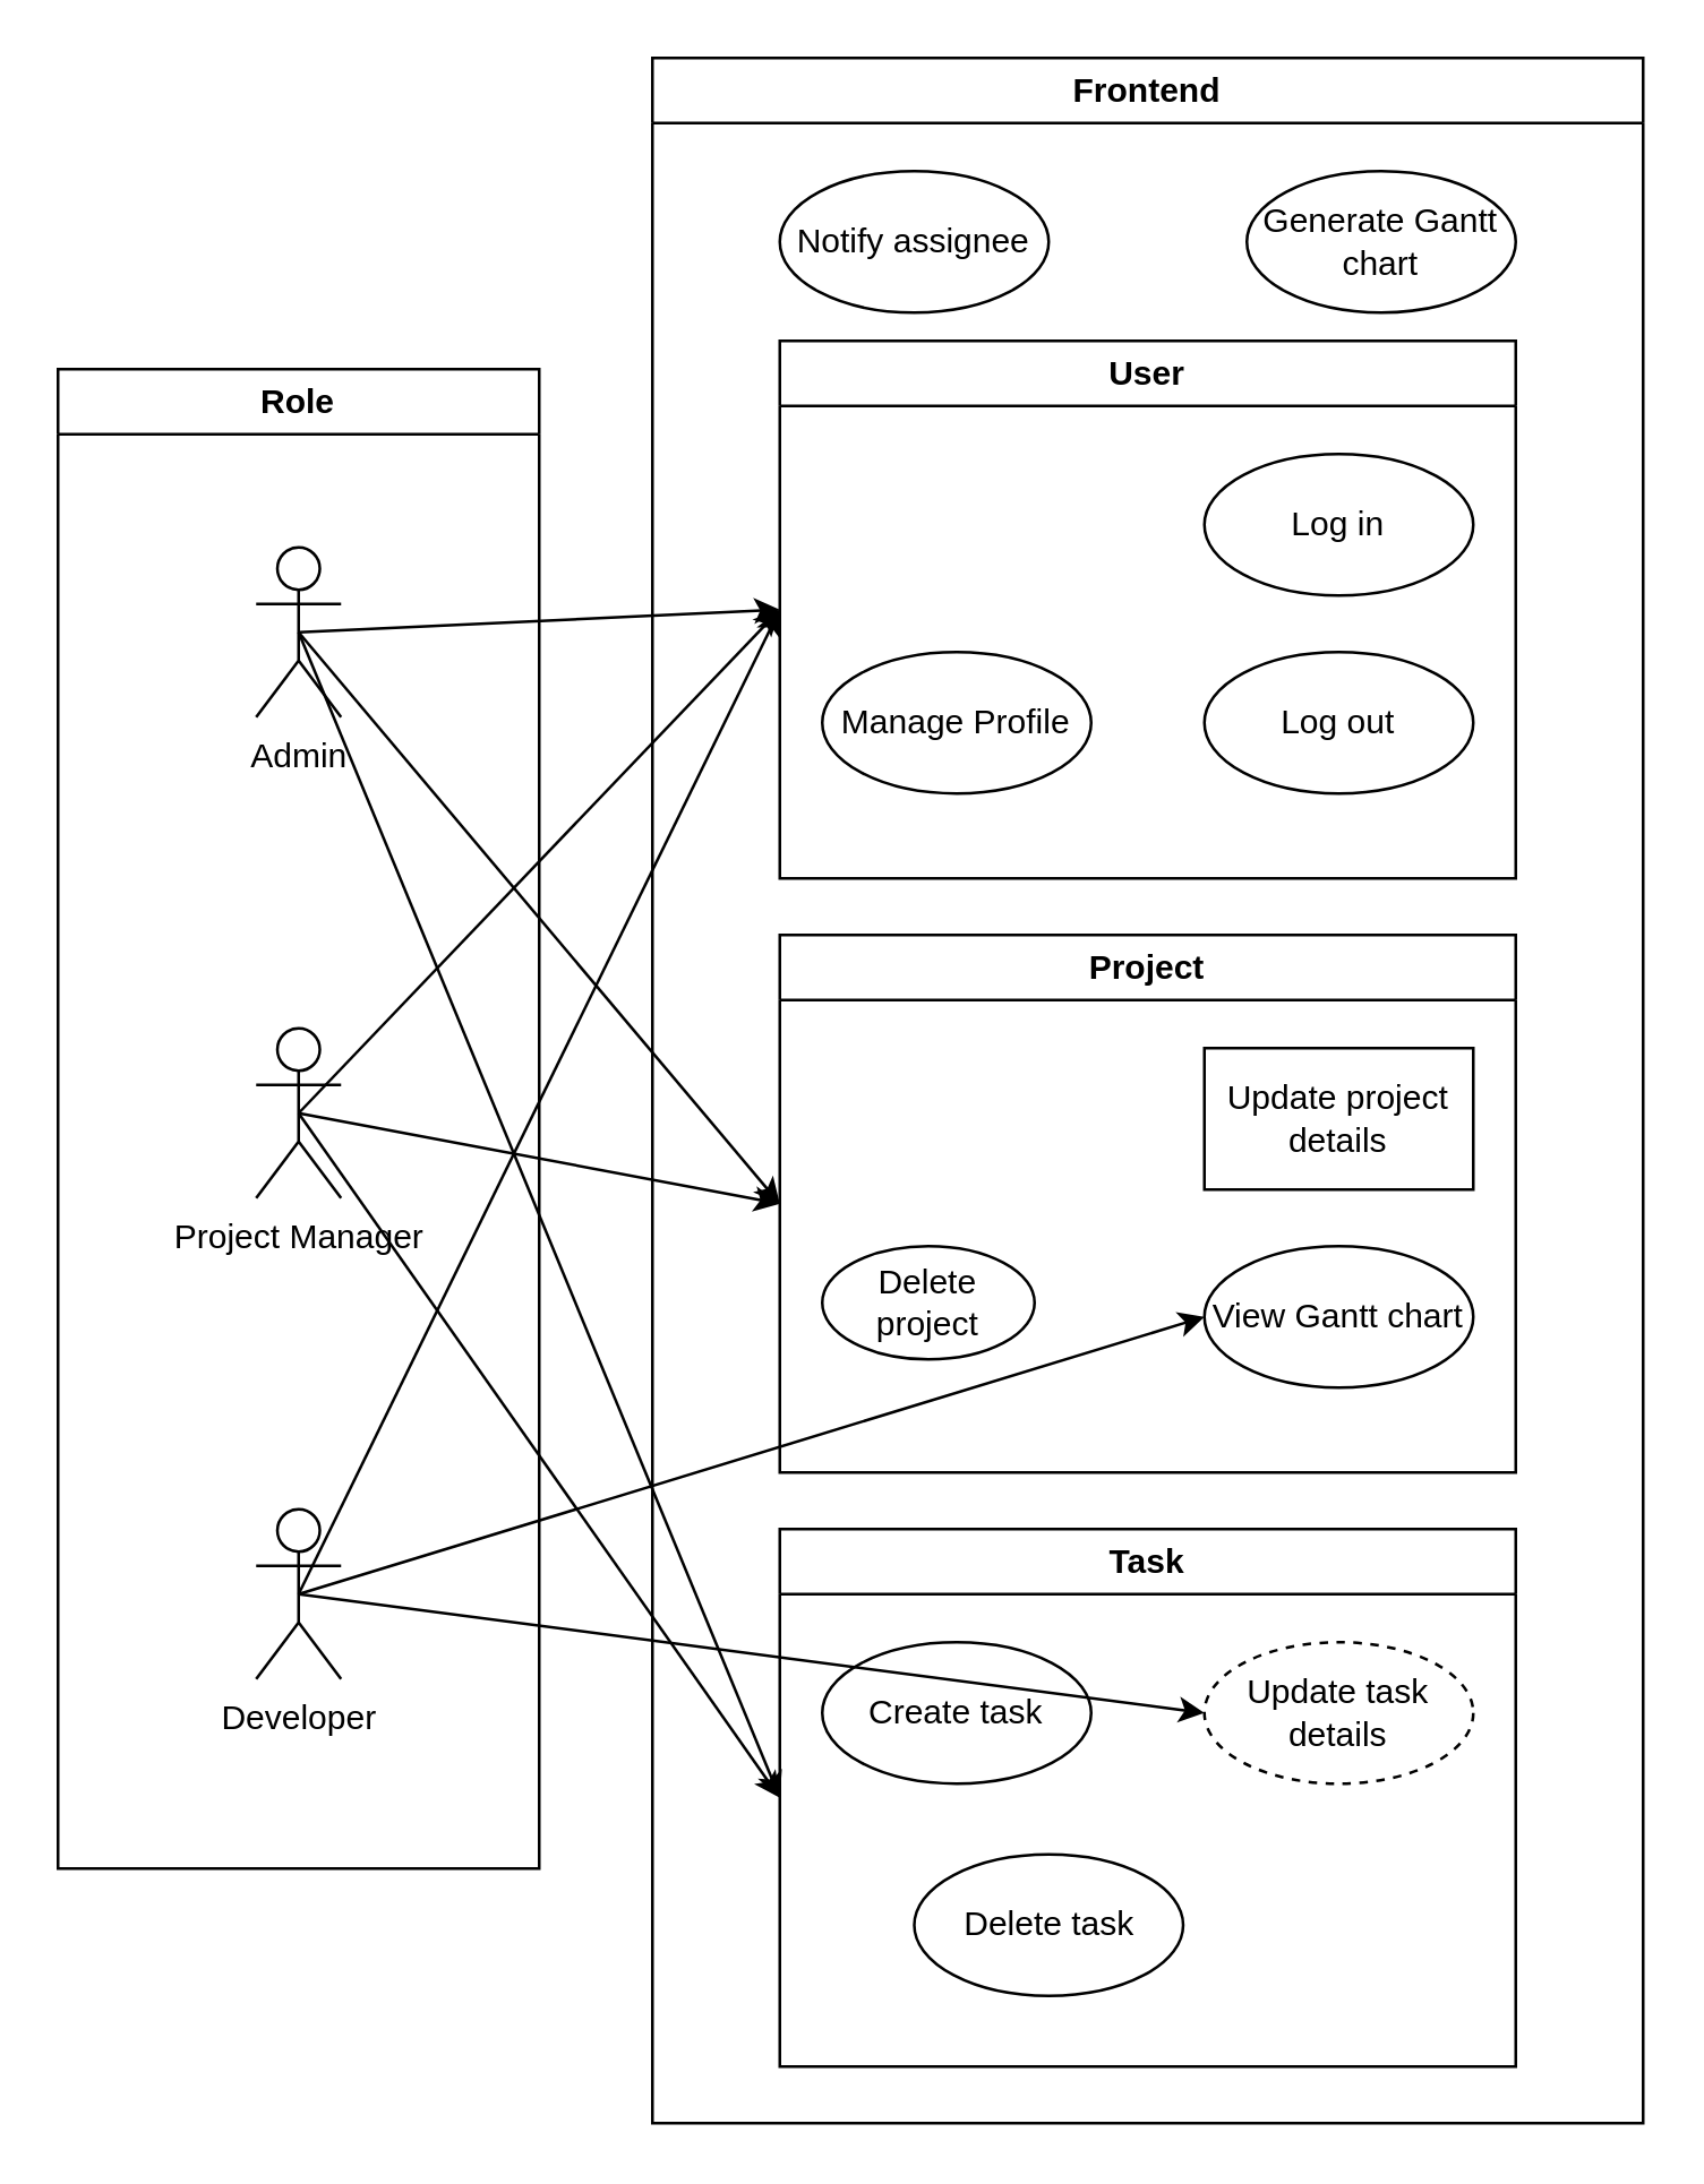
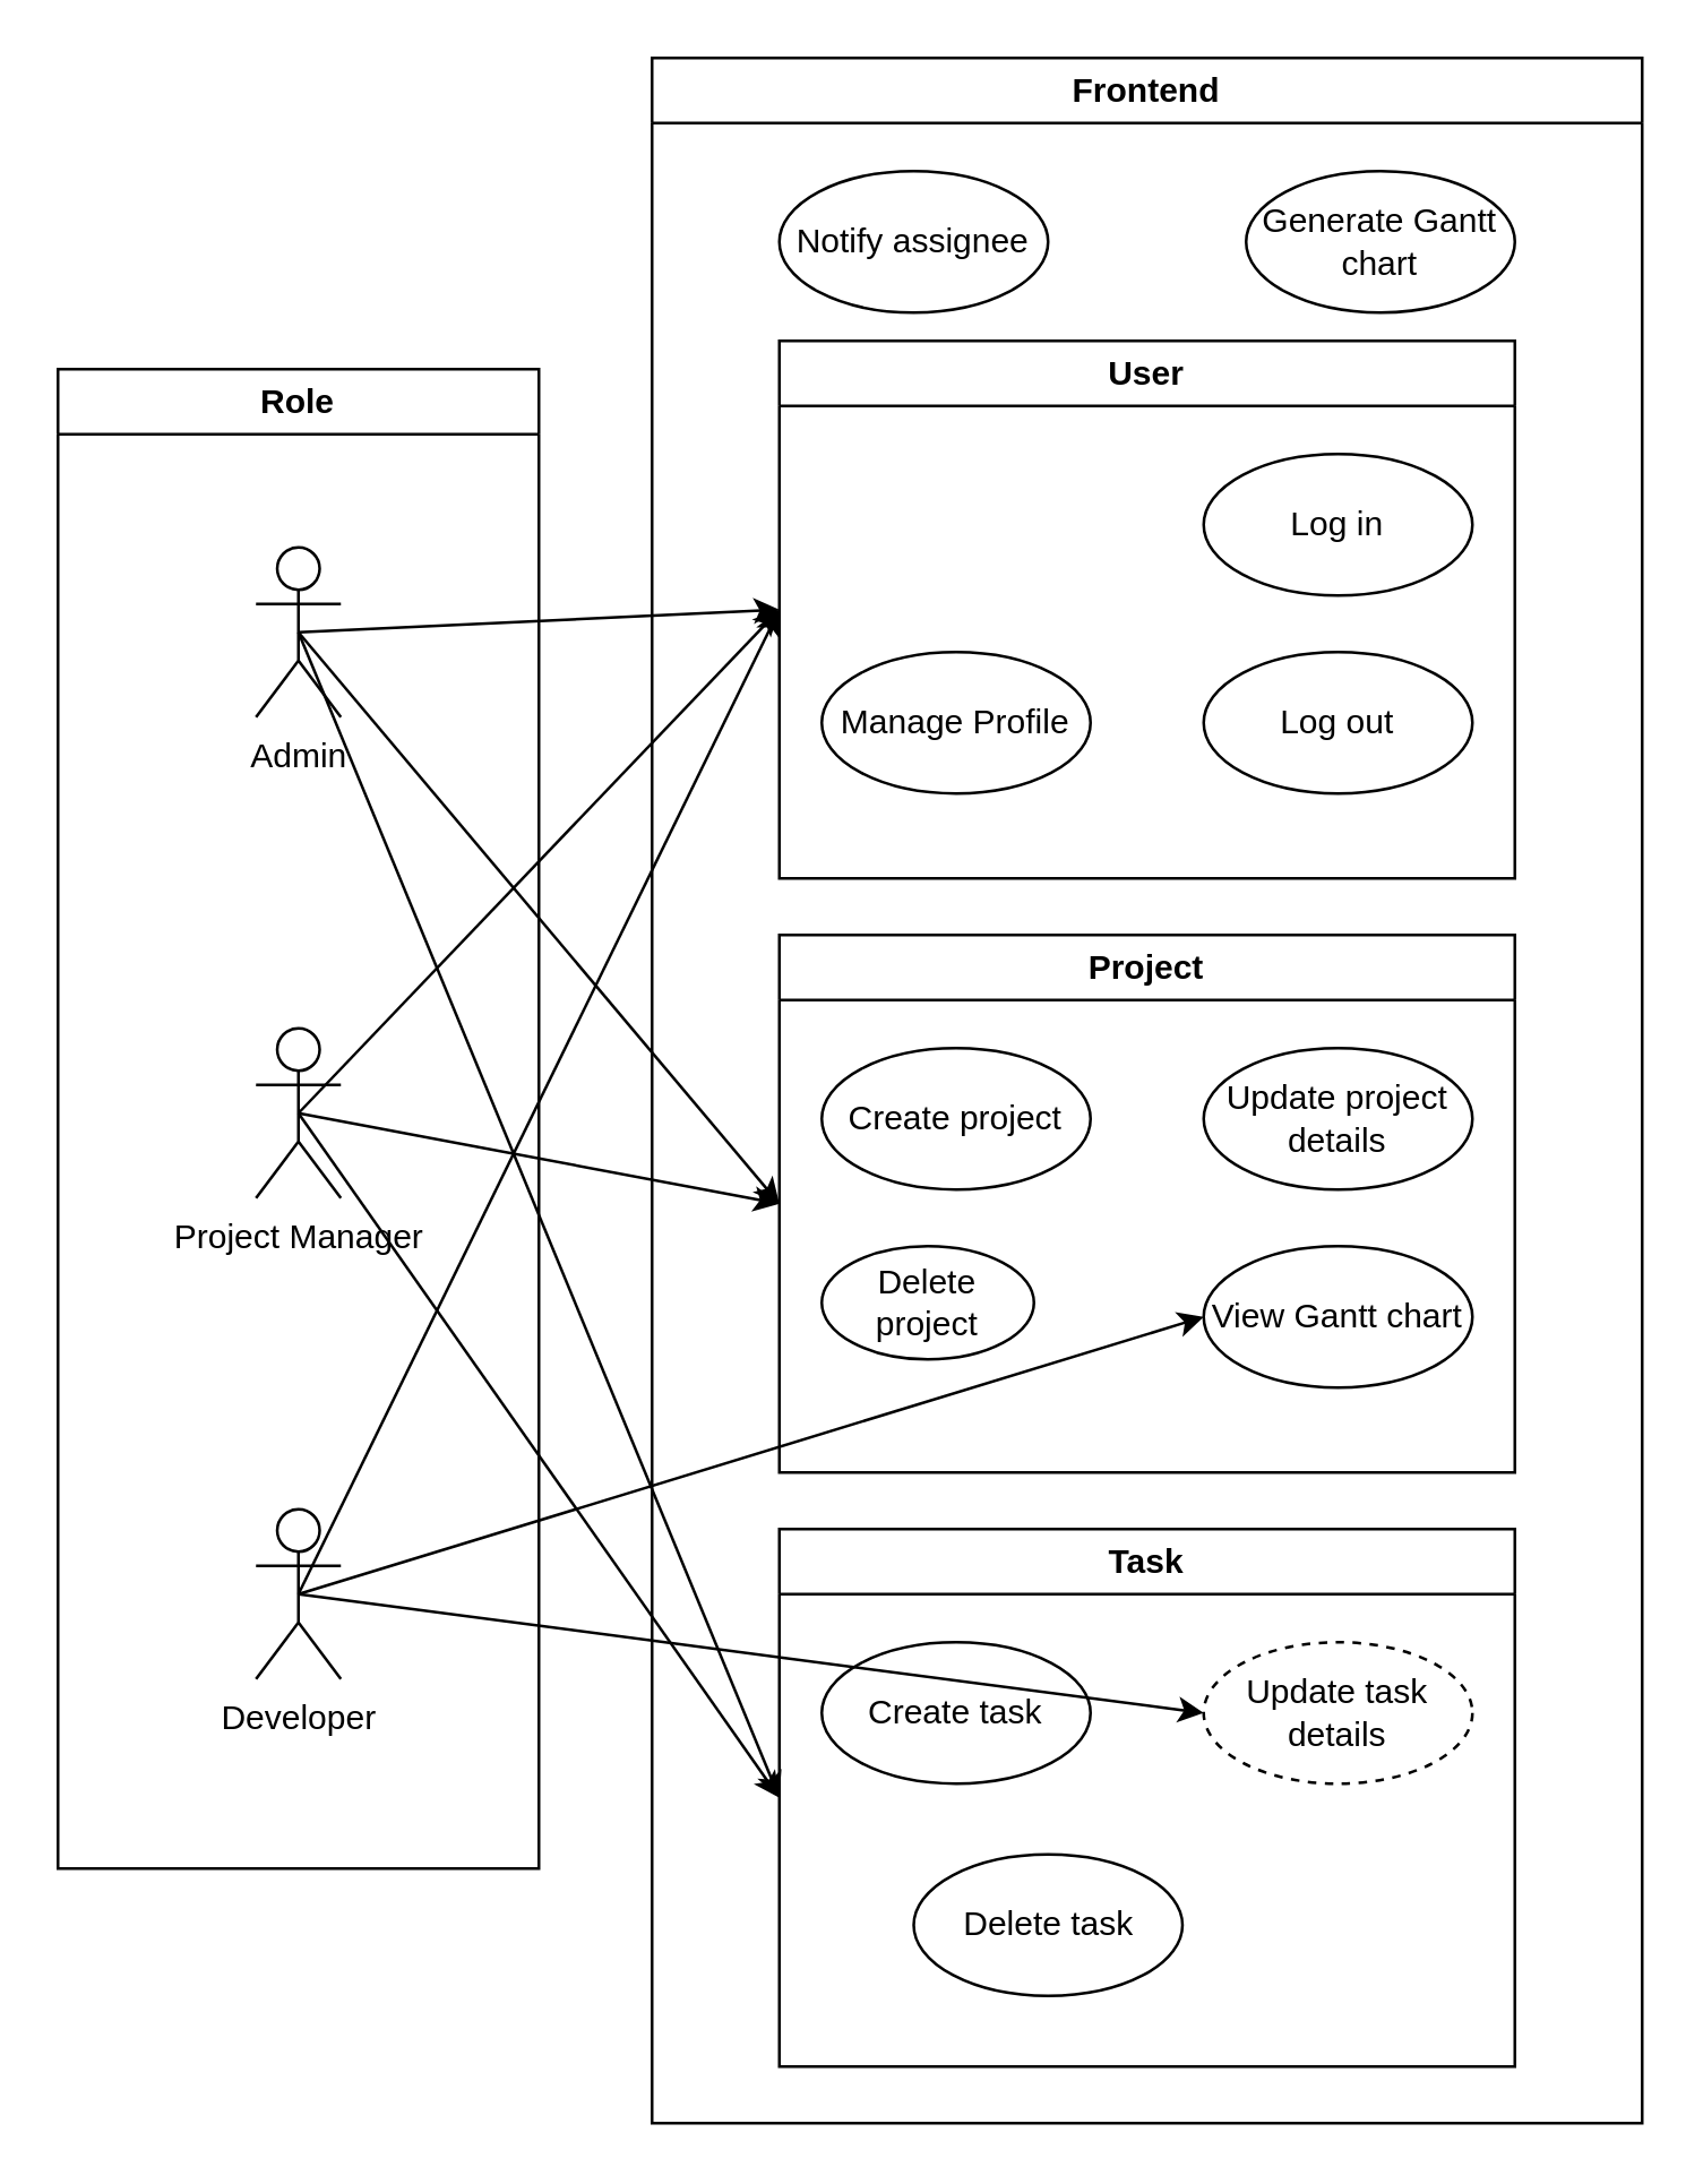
+ <mxCell id="14" value="Create project" style="ellipse;whiteSpace=wrap;html=1;" parent="13" vertex="1"><mxGeometry x="15" y="40" width="95" height="50" as="geometry" /></mxCell>
- <mxCell id="15" value="Update project details" style="whiteSpace=wrap;html=1;rounded=0;" parent="13" vertex="1"><mxGeometry x="150" y="40" width="95" height="50" as="geometry" /></mxCell>
+ <mxCell id="15" value="Update project details" style="ellipse;whiteSpace=wrap;html=1;" parent="13" vertex="1"><mxGeometry x="150" y="40" width="95" height="50" as="geometry" /></mxCell>
